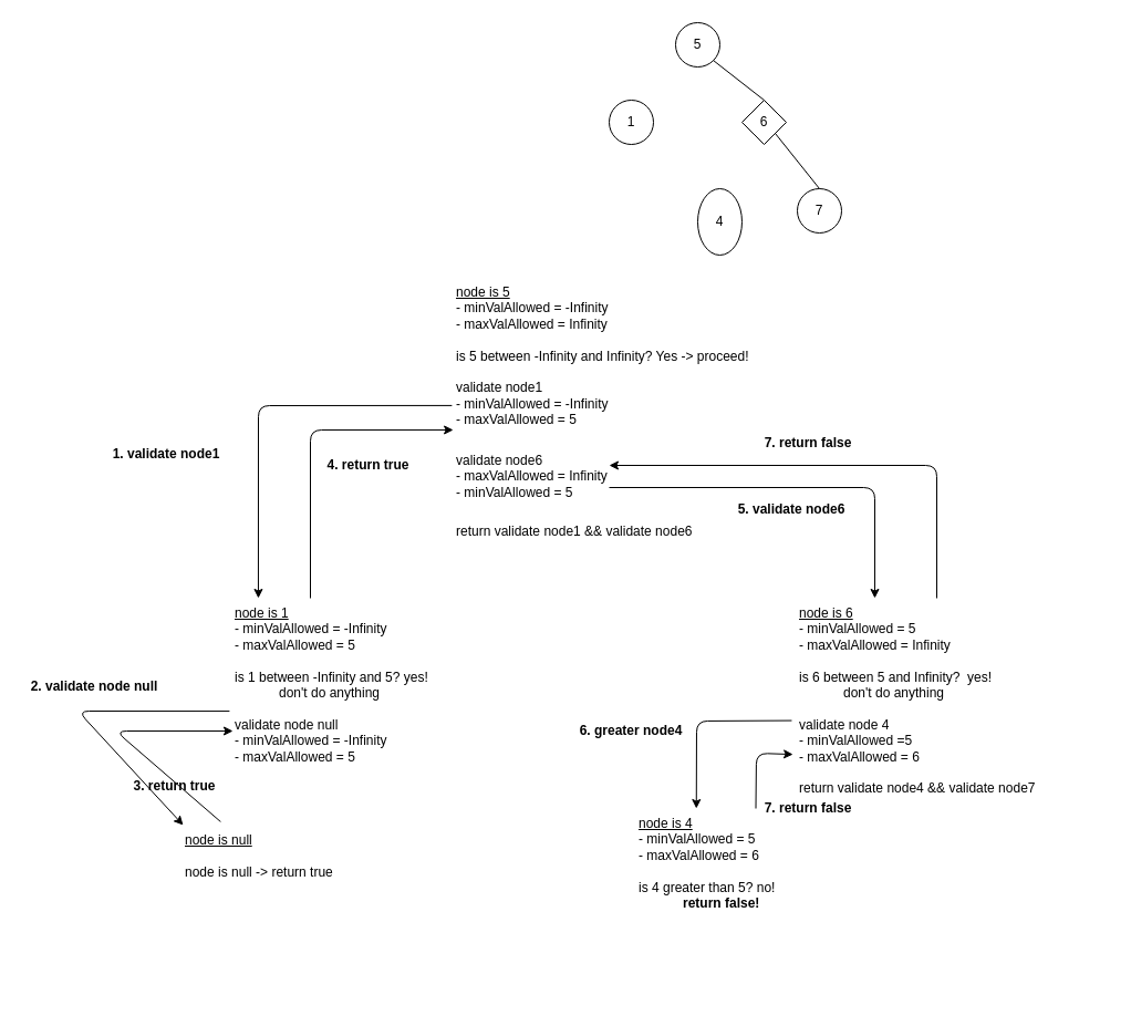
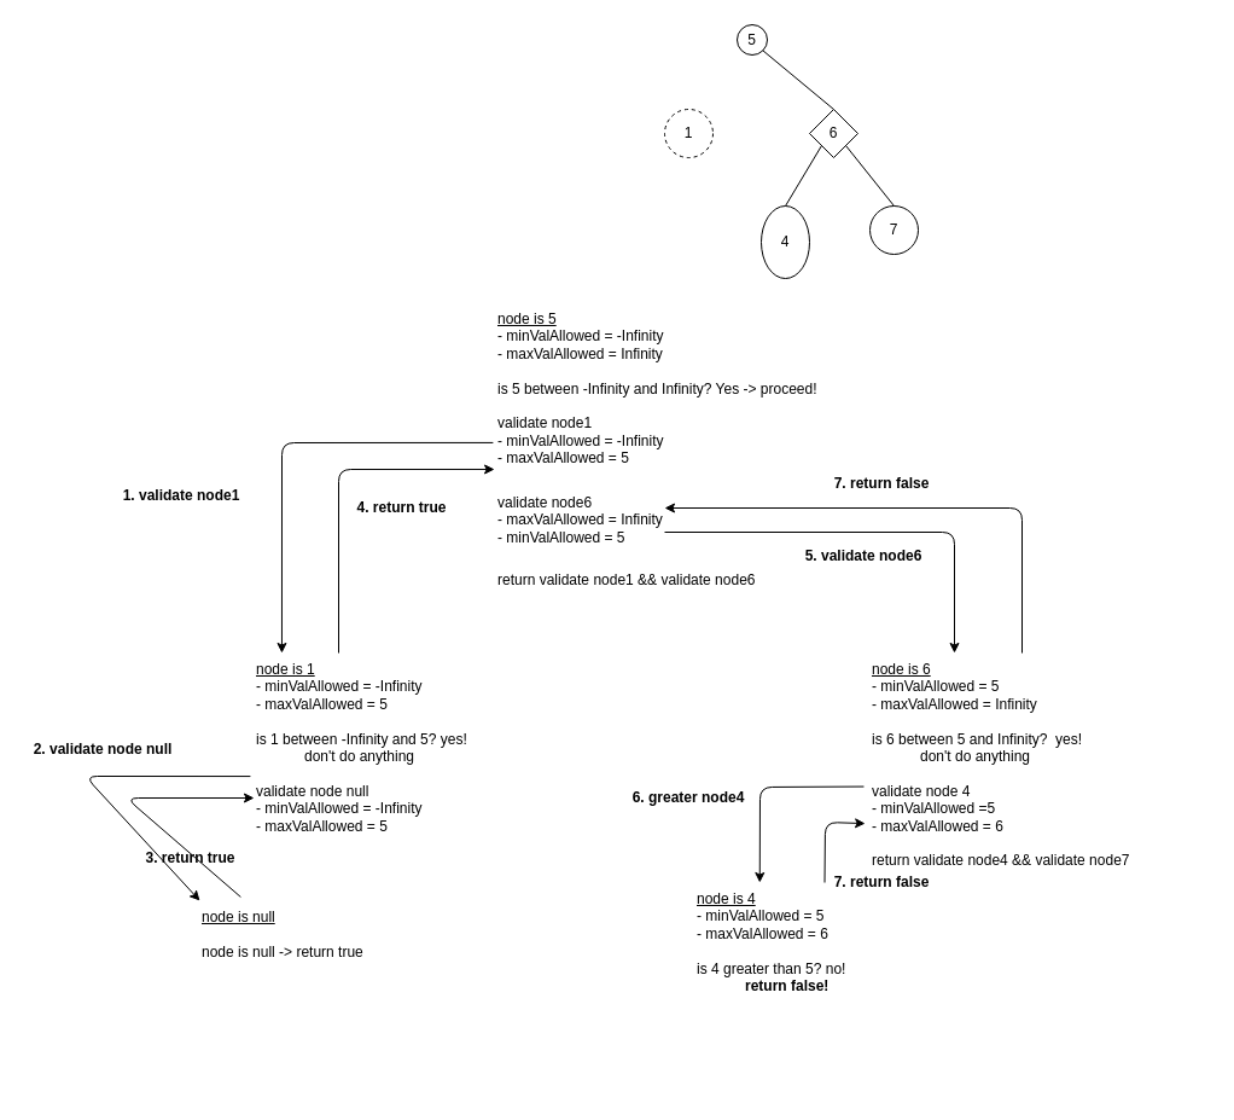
- <mxCell id="2" value="5" style="ellipse;whiteSpace=wrap;html=1;aspect=fixed;" parent="1" vertex="1"><mxGeometry x="610" y="20" width="40" height="40" as="geometry" /></mxCell>
+ <mxCell id="2" value="5" style="ellipse;whiteSpace=wrap;html=1;aspect=fixed;" parent="1" vertex="1"><mxGeometry x="610" y="20" width="25" height="25" as="geometry" /></mxCell>
- <mxCell id="3" value="1" style="ellipse;whiteSpace=wrap;html=1;aspect=fixed;" parent="1" vertex="1"><mxGeometry x="550" y="90" width="40" height="40" as="geometry" /></mxCell>
+ <mxCell id="3" value="1" style="ellipse;whiteSpace=wrap;html=1;aspect=fixed;dashed=1;" parent="1" vertex="1"><mxGeometry x="550" y="90" width="40" height="40" as="geometry" /></mxCell>
+ <mxCell id="8" value="" style="endArrow=none;html=1;entryX=0;entryY=1;entryDx=0;entryDy=0;exitX=0.5;exitY=0;exitDx=0;exitDy=0;" parent="1" source="5" target="4" edge="1"><mxGeometry width="50" height="50" relative="1" as="geometry"><mxPoint x="700" y="100" as="sourcePoint" /><mxPoint x="654.142" y="64.142" as="targetPoint" /></mxGeometry></mxCell>
